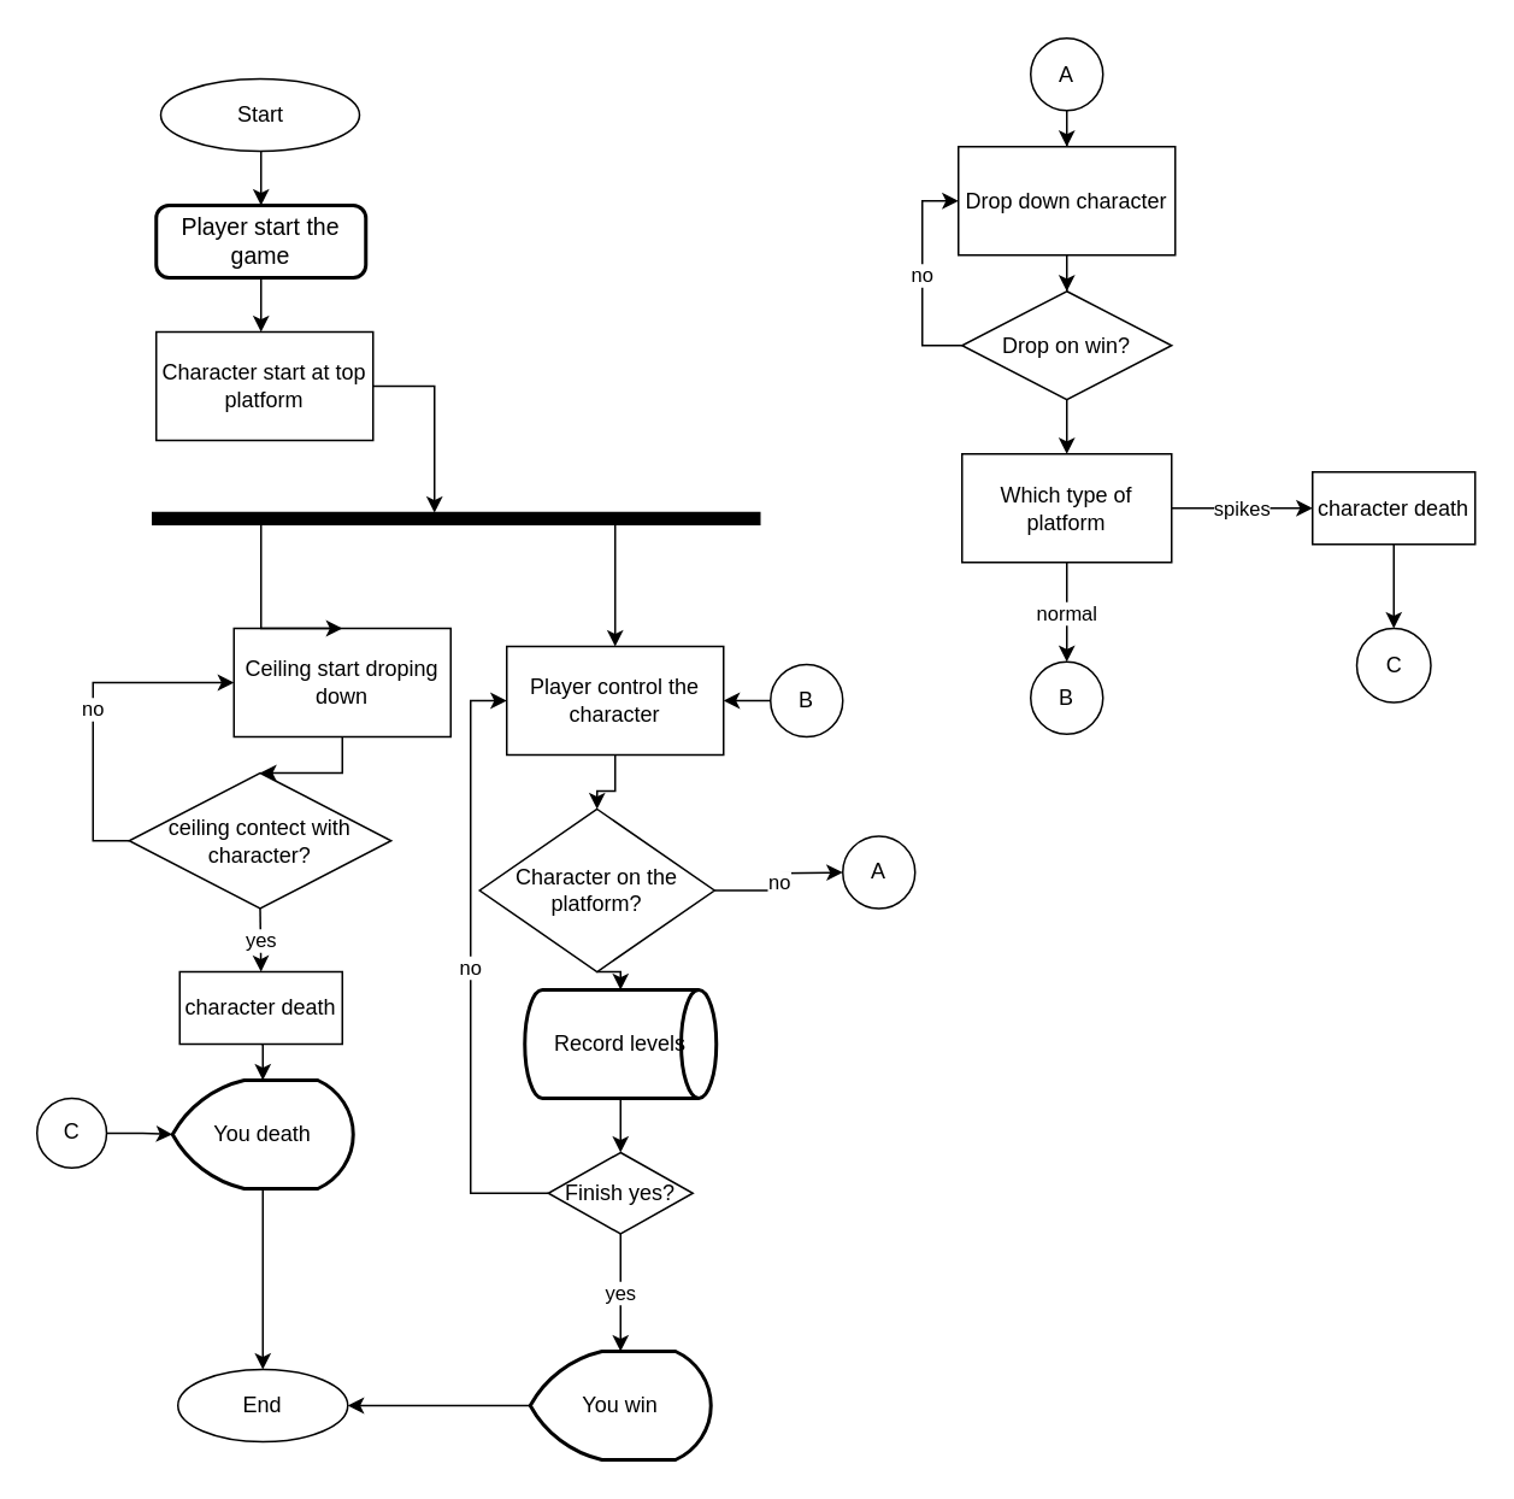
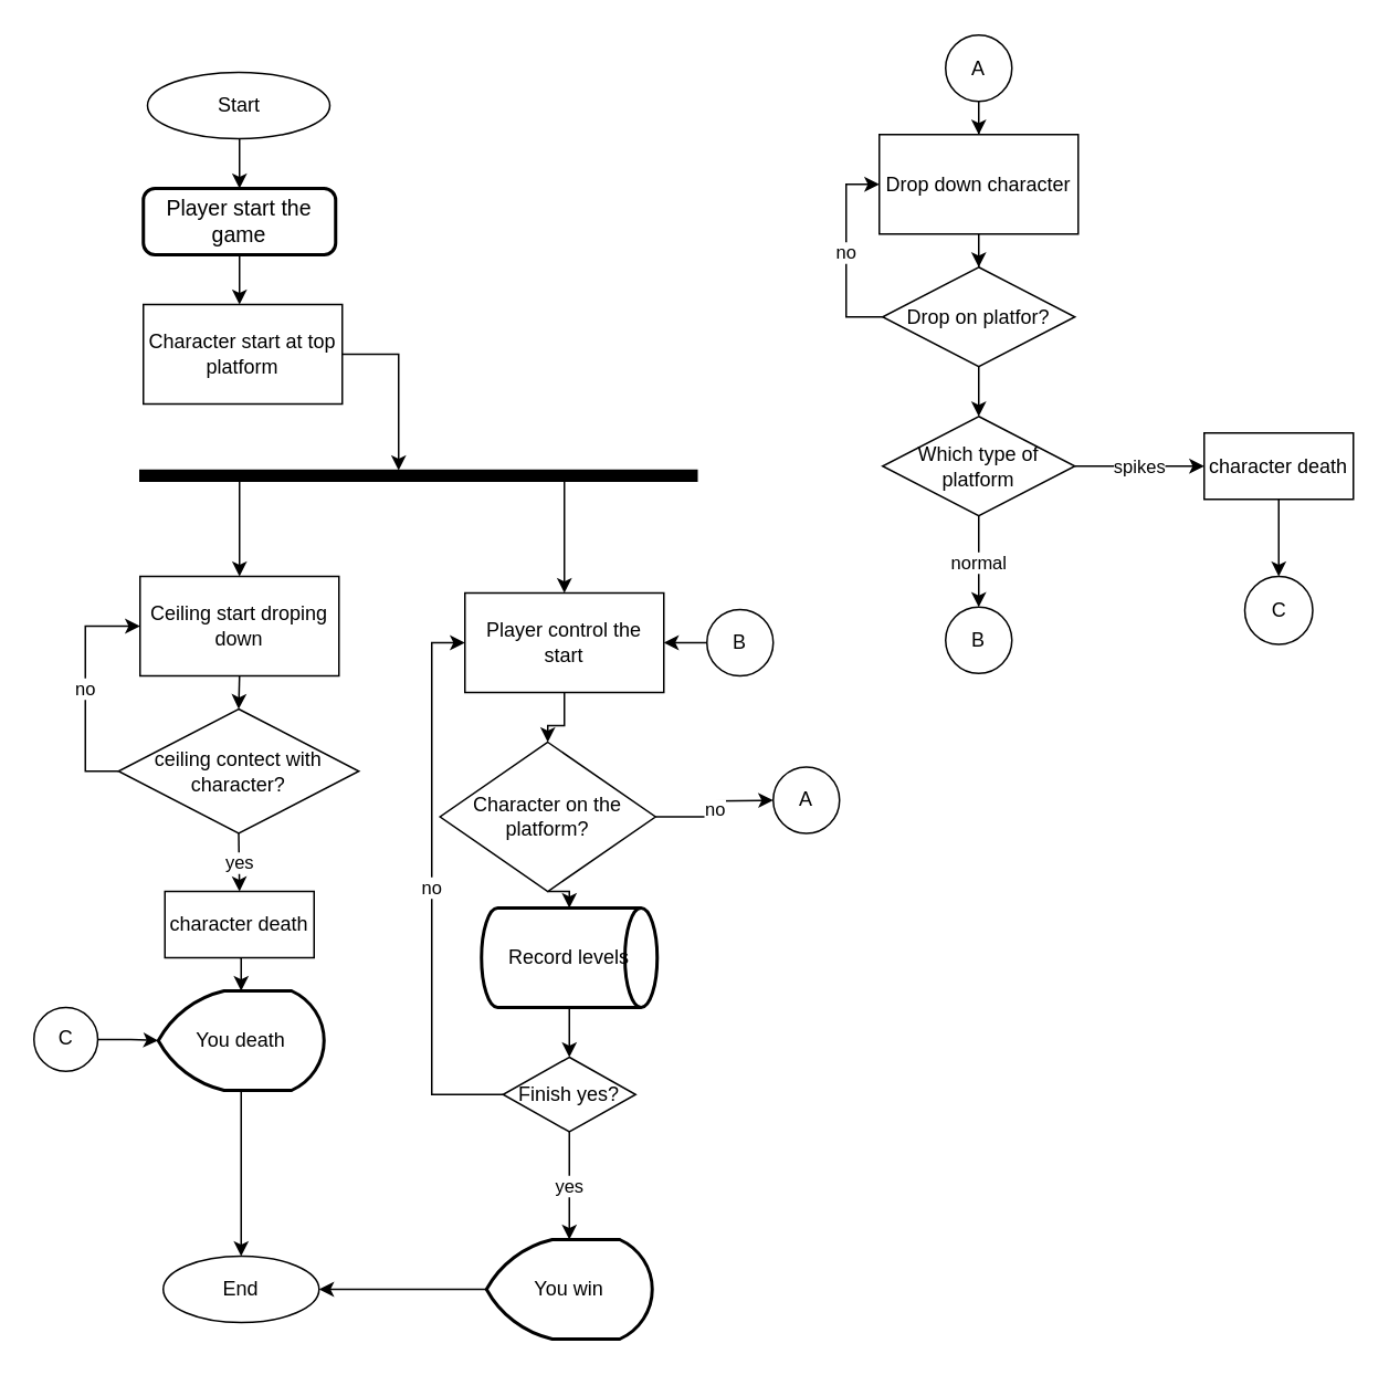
- <mxCell id="17" value="Drop on win?" style="rhombus;whiteSpace=wrap;html=1;" parent="1" vertex="1"><mxGeometry x="532" y="160.5" width="116" height="60" as="geometry" /></mxCell>
+ <mxCell id="17" value="Drop on platfor?" style="rhombus;whiteSpace=wrap;html=1;" parent="1" vertex="1"><mxGeometry x="532" y="160.5" width="116" height="60" as="geometry" /></mxCell>
- <mxCell id="20" value="Which type of platform" style="whiteSpace=wrap;html=1;rounded=0;" parent="1" vertex="1"><mxGeometry x="532" y="250.5" width="116" height="60" as="geometry" /></mxCell>
+ <mxCell id="20" value="Which type of platform" style="rhombus;whiteSpace=wrap;html=1;" parent="1" vertex="1"><mxGeometry x="532" y="250.5" width="116" height="60" as="geometry" /></mxCell>
- <mxCell id="27" value="Ceiling start droping down" style="rounded=0;whiteSpace=wrap;html=1;" parent="1" vertex="1"><mxGeometry x="129" y="347" width="120" height="60" as="geometry" /></mxCell>
+ <mxCell id="27" value="Ceiling start droping down" style="rounded=0;whiteSpace=wrap;html=1;" parent="1" vertex="1"><mxGeometry x="84" y="347" width="120" height="60" as="geometry" /></mxCell>
- <mxCell id="6" value="Player control the character" style="rounded=0;whiteSpace=wrap;html=1;" parent="1" vertex="1"><mxGeometry x="280" y="357" width="120" height="60" as="geometry" /></mxCell>
+ <mxCell id="6" value="Player control the start" style="rounded=0;whiteSpace=wrap;html=1;" parent="1" vertex="1"><mxGeometry x="280" y="357" width="120" height="60" as="geometry" /></mxCell>
